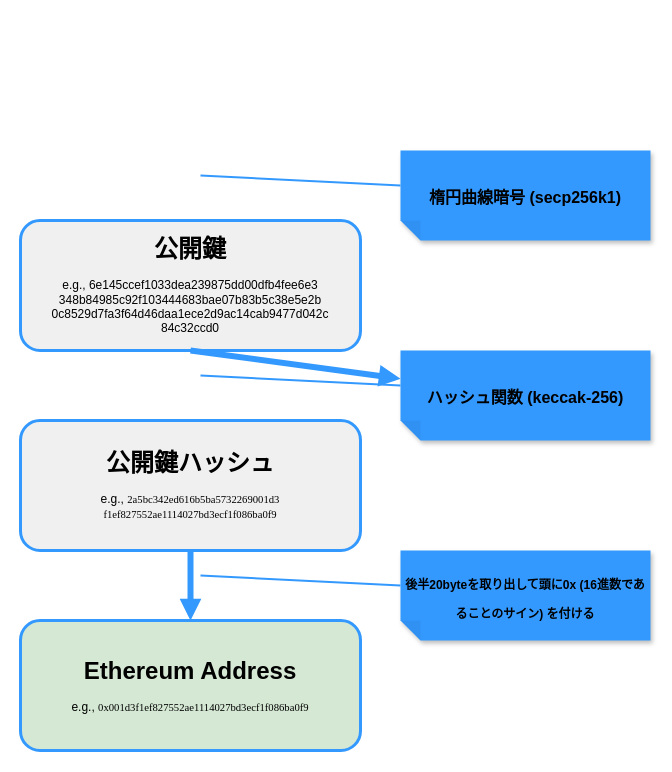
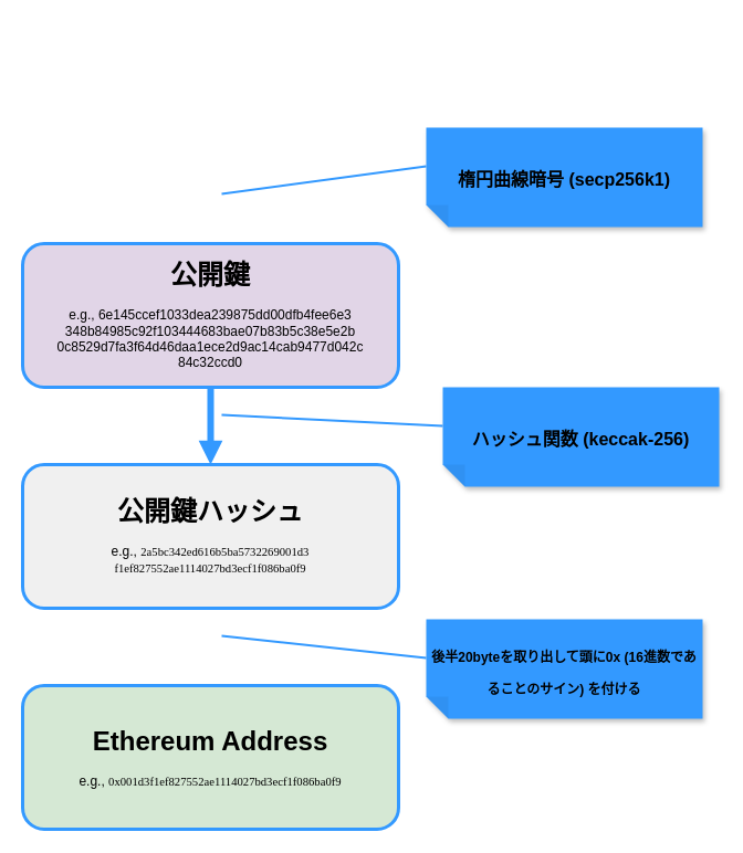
- <mxCell id="9" value="&lt;font style=&quot;font-size: 16px;&quot;&gt;&lt;b&gt;楕円曲線暗号 (secp256k1)&lt;/b&gt;&lt;/font&gt;" style="shape=note;whiteSpace=wrap;html=1;backgroundOutline=1;fontColor=#000000;darkOpacity=0.05;fillColor=#3399FF;strokeColor=none;fillStyle=solid;direction=west;gradientDirection=north;gradientColor=none;shadow=1;size=20;pointerEvents=1;rounded=1;fontSize=24;" parent="2" vertex="1"><mxGeometry x="380" y="130" width="250" height="90" as="geometry" /></mxCell>
+ <mxCell id="9" value="&lt;font style=&quot;font-size: 16px;&quot;&gt;&lt;b&gt;楕円曲線暗号 (secp256k1)&lt;/b&gt;&lt;/font&gt;" style="shape=note;whiteSpace=wrap;html=1;backgroundOutline=1;fontColor=#000000;darkOpacity=0.05;fillColor=#3399FF;strokeColor=none;fillStyle=solid;direction=west;gradientDirection=north;gradientColor=none;shadow=1;size=20;pointerEvents=1;rounded=1;fontSize=24;" parent="2" vertex="1"><mxGeometry x="365" y="95" width="250" height="90" as="geometry" /></mxCell>
- <mxCell id="3" value="&lt;b&gt;&lt;font style=&quot;font-size: 24px;&quot;&gt;公開鍵&lt;br&gt;&lt;/font&gt;&lt;/b&gt;&lt;br&gt;e.g.,&amp;nbsp;&lt;span&gt;6e145ccef1033dea239875dd00dfb4fee6e3&lt;br&gt;348b84985c92f103444683bae07b83b5c38e5e2b&lt;br&gt;0c8529d7fa3f64d46daa1ece2d9ac14cab9477d042c&lt;br&gt;84c32ccd0&lt;/span&gt;" style="whiteSpace=wrap;html=1;rounded=1;strokeColor=#3399FF;strokeWidth=3;fillColor=#F0F0F0;fillStyle=auto;" parent="2" vertex="1"><mxGeometry y="200" width="340" height="130" as="geometry" /></mxCell>
+ <mxCell id="3" value="&lt;b&gt;&lt;font style=&quot;font-size: 24px;&quot;&gt;公開鍵&lt;br&gt;&lt;/font&gt;&lt;/b&gt;&lt;br&gt;e.g.,&amp;nbsp;&lt;span&gt;6e145ccef1033dea239875dd00dfb4fee6e3&lt;br&gt;348b84985c92f103444683bae07b83b5c38e5e2b&lt;br&gt;0c8529d7fa3f64d46daa1ece2d9ac14cab9477d042c&lt;br&gt;84c32ccd0&lt;/span&gt;" style="whiteSpace=wrap;html=1;rounded=1;strokeColor=#3399FF;strokeWidth=3;fillColor=#e1d5e7;fillStyle=auto;" parent="2" vertex="1"><mxGeometry y="200" width="340" height="130" as="geometry" /></mxCell>
- <mxCell id="5" style="edgeStyle=none;html=1;exitX=0.5;exitY=1;exitDx=0;exitDy=0;strokeWidth=6;fontSize=24;fontColor=#F0F0F0;endArrow=block;endFill=1;strokeColor=#3399FF;" parent="2" source="3" target="11" edge="1"><mxGeometry relative="1" as="geometry" /></mxCell>
+ <mxCell id="5" style="edgeStyle=none;html=1;exitX=0.5;exitY=1;exitDx=0;exitDy=0;strokeWidth=6;fontSize=24;fontColor=#F0F0F0;endArrow=block;endFill=1;strokeColor=#3399FF;" parent="2" source="3" target="4" edge="1"><mxGeometry relative="1" as="geometry" /></mxCell>
- <mxCell id="7" style="edgeStyle=none;html=1;exitX=0.5;exitY=1;exitDx=0;exitDy=0;strokeWidth=6;fontSize=24;fontColor=#F0F0F0;endArrow=block;endFill=1;strokeColor=#3399FF;" parent="2" source="4" target="6" edge="1"><mxGeometry relative="1" as="geometry" /></mxCell>
- <mxCell id="13" value="&lt;font style=&quot;font-size: 12px;&quot;&gt;&lt;b style=&quot;&quot;&gt;&lt;font style=&quot;font-size: 12px;&quot;&gt;後半20byteを取り出して頭に0x (16進数であることのサイン) を付ける&lt;/font&gt;&lt;br&gt;&lt;/b&gt;&lt;/font&gt;" style="shape=note;whiteSpace=wrap;html=1;backgroundOutline=1;fontColor=#000000;darkOpacity=0.05;fillColor=#3399FF;strokeColor=none;fillStyle=solid;direction=west;gradientDirection=north;gradientColor=none;shadow=1;size=20;pointerEvents=1;rounded=1;fontSize=24;" parent="2" vertex="1"><mxGeometry x="380" y="530" width="250" height="90" as="geometry" /></mxCell>
+ <mxCell id="13" value="&lt;font style=&quot;font-size: 12px;&quot;&gt;&lt;b style=&quot;&quot;&gt;&lt;font style=&quot;font-size: 12px;&quot;&gt;後半20byteを取り出して頭に0x (16進数であることのサイン) を付ける&lt;/font&gt;&lt;br&gt;&lt;/b&gt;&lt;/font&gt;" style="shape=note;whiteSpace=wrap;html=1;backgroundOutline=1;fontColor=#000000;darkOpacity=0.05;fillColor=#3399FF;strokeColor=none;fillStyle=solid;direction=west;gradientDirection=north;gradientColor=none;shadow=1;size=20;pointerEvents=1;rounded=1;fontSize=24;" parent="2" vertex="1"><mxGeometry x="365" y="540" width="250" height="90" as="geometry" /></mxCell>
